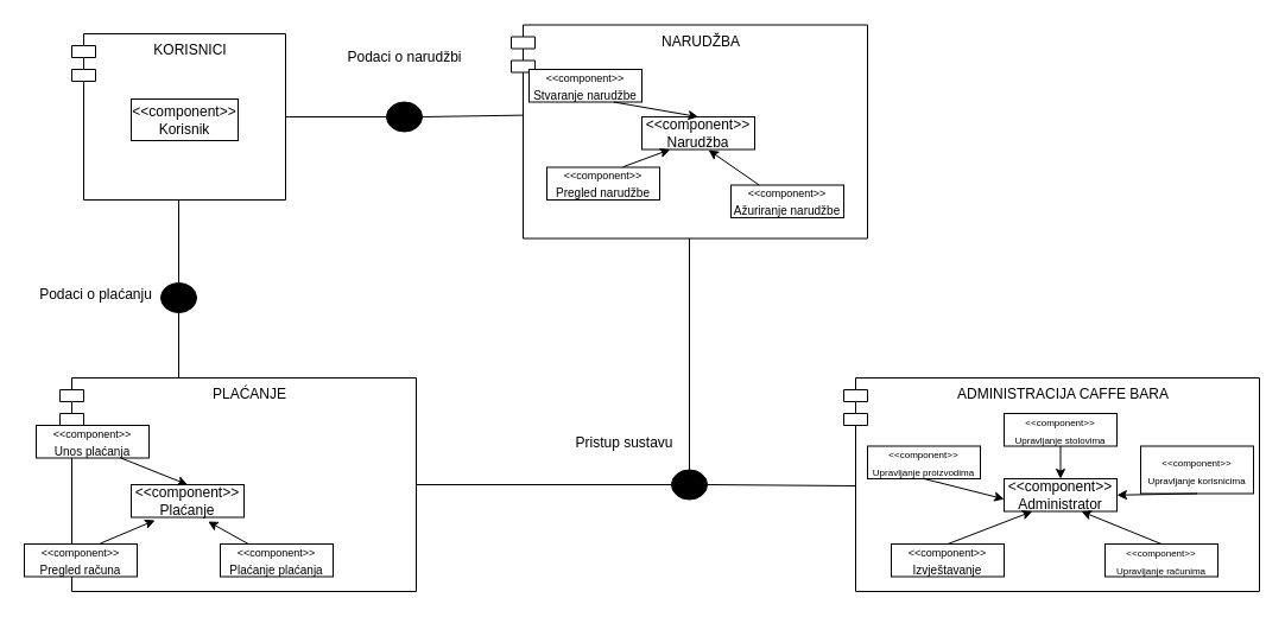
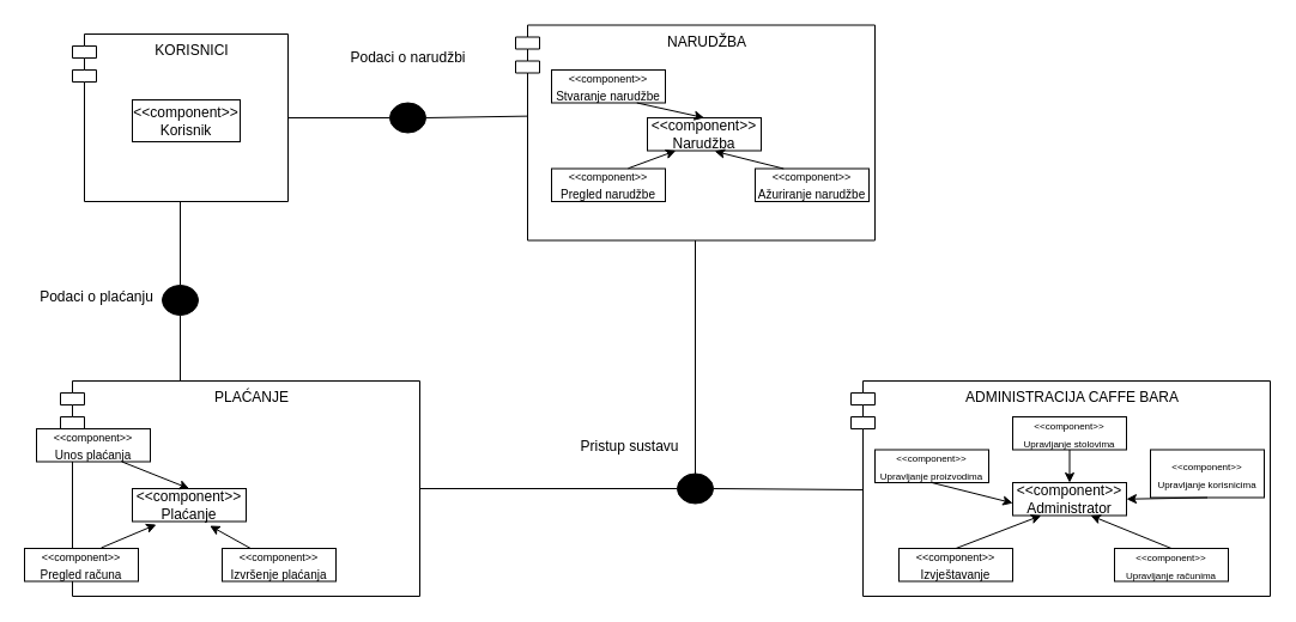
- <mxCell id="11" value="&lt;font style=&quot;font-size: 9px;&quot;&gt;&amp;lt;&amp;lt;component&amp;gt;&amp;gt;&lt;/font&gt;&lt;div&gt;&lt;font size=&quot;1&quot;&gt;Stvaranje narudžbe&lt;/font&gt;&lt;/div&gt;" style="rounded=0;whiteSpace=wrap;html=1;" vertex="1" parent="1"><mxGeometry x="445" y="58" width="95" height="27.5" as="geometry" /></mxCell>
+ <mxCell id="11" value="&lt;font style=&quot;font-size: 9px;&quot;&gt;&amp;lt;&amp;lt;component&amp;gt;&amp;gt;&lt;/font&gt;&lt;div&gt;&lt;font size=&quot;1&quot;&gt;Stvaranje narudžbe&lt;/font&gt;&lt;/div&gt;" style="rounded=0;whiteSpace=wrap;html=1;" vertex="1" parent="1"><mxGeometry x="460" y="58" width="95" height="27.5" as="geometry" /></mxCell>
- <mxCell id="12" value="&lt;font style=&quot;font-size: 9px;&quot;&gt;&amp;lt;&amp;lt;component&amp;gt;&amp;gt;&lt;/font&gt;&lt;div&gt;&lt;font size=&quot;1&quot;&gt;Ažuriranje narudžbe&lt;/font&gt;&lt;/div&gt;" style="rounded=0;whiteSpace=wrap;html=1;" vertex="1" parent="1"><mxGeometry x="615" y="155.5" width="95" height="27.5" as="geometry" /></mxCell>
+ <mxCell id="12" value="&lt;font style=&quot;font-size: 9px;&quot;&gt;&amp;lt;&amp;lt;component&amp;gt;&amp;gt;&lt;/font&gt;&lt;div&gt;&lt;font size=&quot;1&quot;&gt;Ažuriranje narudžbe&lt;/font&gt;&lt;/div&gt;" style="rounded=0;whiteSpace=wrap;html=1;" vertex="1" parent="1"><mxGeometry x="630" y="140.5" width="95" height="27.5" as="geometry" /></mxCell>
- <mxCell id="24" value="&lt;font style=&quot;font-size: 9px;&quot;&gt;&amp;lt;&amp;lt;component&amp;gt;&amp;gt;&lt;/font&gt;&lt;div&gt;&lt;font size=&quot;1&quot;&gt;Plaćanje plaćanja&lt;/font&gt;&lt;/div&gt;" style="rounded=0;whiteSpace=wrap;html=1;" vertex="1" parent="1"><mxGeometry x="185" y="458" width="95" height="27.5" as="geometry" /></mxCell>
+ <mxCell id="24" value="&lt;font style=&quot;font-size: 9px;&quot;&gt;&amp;lt;&amp;lt;component&amp;gt;&amp;gt;&lt;/font&gt;&lt;div&gt;&lt;font size=&quot;1&quot;&gt;Izvršenje plaćanja&lt;/font&gt;&lt;/div&gt;" style="rounded=0;whiteSpace=wrap;html=1;" vertex="1" parent="1"><mxGeometry x="185" y="458" width="95" height="27.5" as="geometry" /></mxCell>
